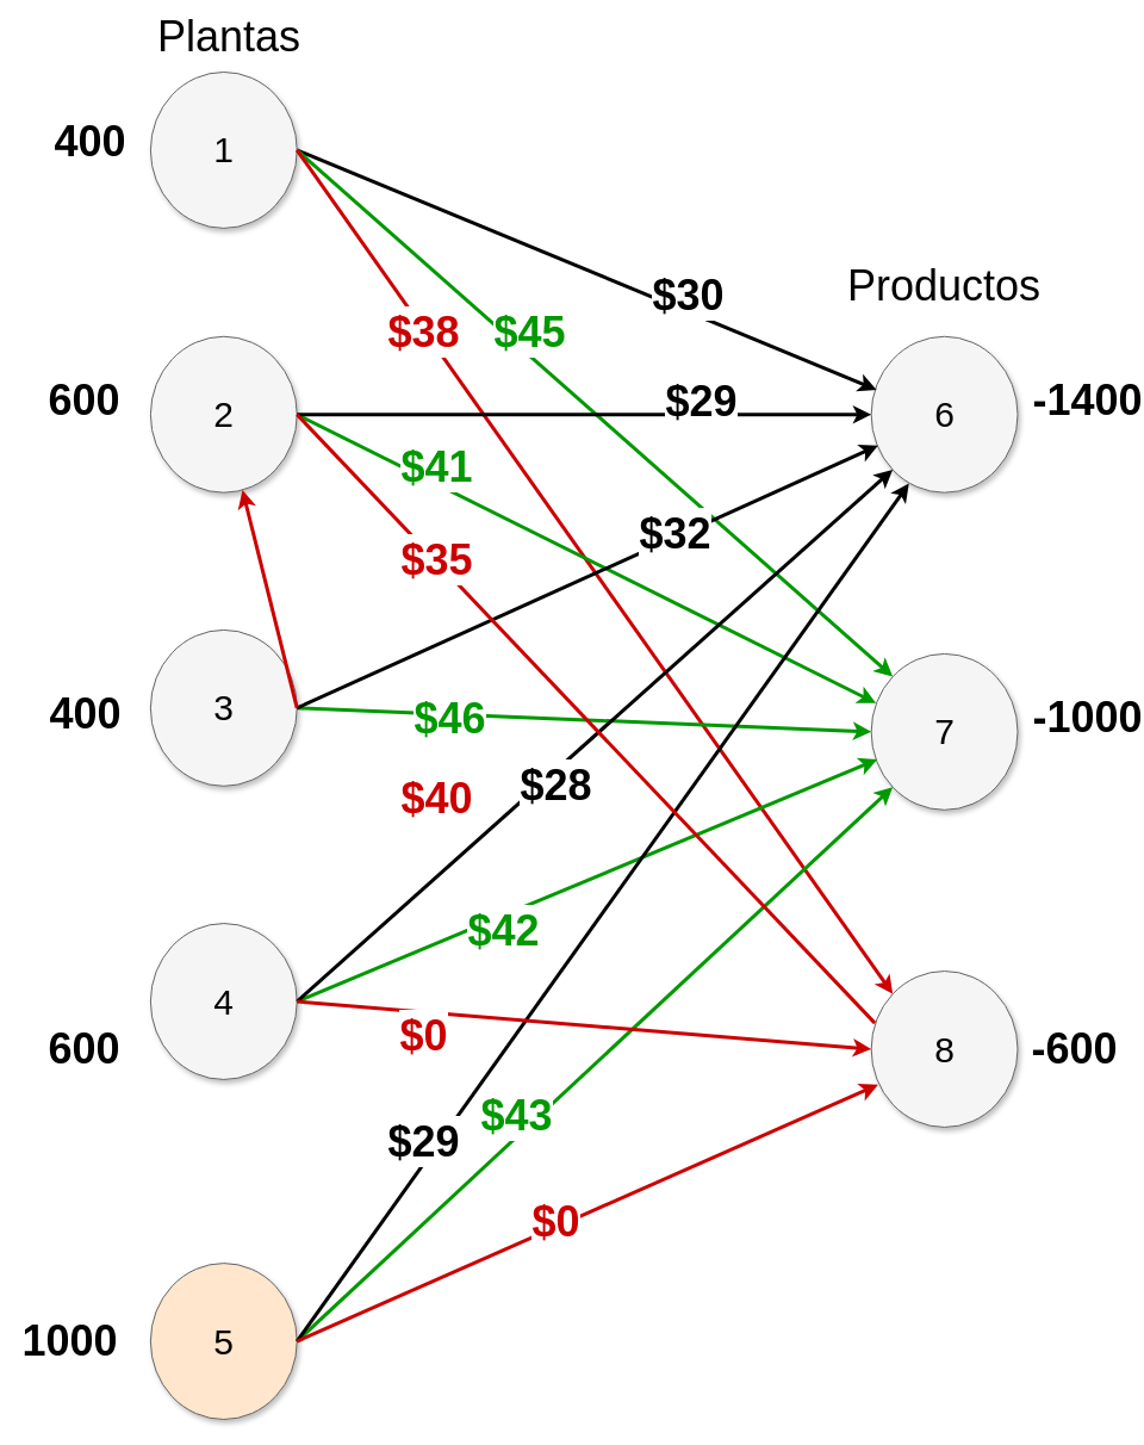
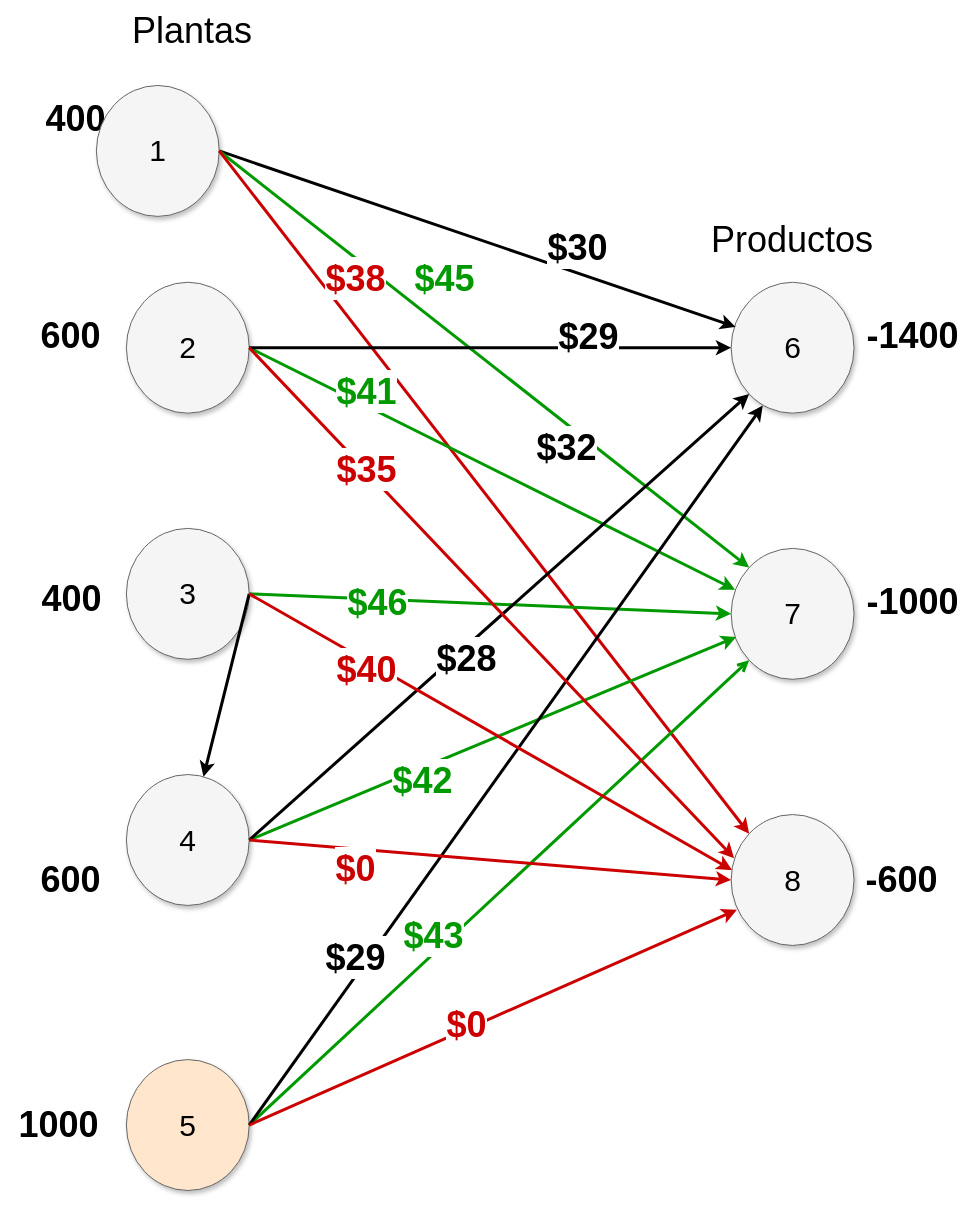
- <mxCell id="11" value="1" style="ellipse;whiteSpace=wrap;html=1;rounded=0;shadow=1;strokeColor=#666666;strokeWidth=1;fontSize=30;align=center;fillColor=#f5f5f5;" parent="2" vertex="1"><mxGeometry x="63.887" width="122.833" height="130.905" as="geometry" /></mxCell>
+ <mxCell id="11" value="1" style="ellipse;whiteSpace=wrap;html=1;rounded=0;shadow=1;strokeColor=#666666;strokeWidth=1;fontSize=30;align=center;fillColor=#f5f5f5;" parent="2" vertex="1"><mxGeometry x="33.887" y="25" width="122.833" height="130.905" as="geometry" /></mxCell>
- <mxCell id="31" value="" style="endArrow=classic;html=1;exitX=1;exitY=0.5;exitDx=0;exitDy=0;strokeColor=#CC0000;strokeWidth=3;" parent="2" source="13" target="12" edge="1"><mxGeometry width="50" height="50" relative="1" as="geometry"><mxPoint x="236.2" y="587.716" as="sourcePoint" /><mxPoint x="721.105" y="1098.132" as="targetPoint" /></mxGeometry></mxCell>
+ <mxCell id="31" value="" style="endArrow=classic;html=1;exitX=1;exitY=0.5;exitDx=0;exitDy=0;entryX=0.007;entryY=0.424;entryDx=0;entryDy=0;strokeColor=#CC0000;strokeWidth=3;entryPerimeter=0;" parent="2" source="13" target="16" edge="1"><mxGeometry width="50" height="50" relative="1" as="geometry"><mxPoint x="236.2" y="587.716" as="sourcePoint" /><mxPoint x="721.105" y="1098.132" as="targetPoint" /></mxGeometry></mxCell>
- <mxCell id="27" value="" style="endArrow=classic;html=1;exitX=1;exitY=0.5;exitDx=0;exitDy=0;entryX=0.046;entryY=0.699;entryDx=0;entryDy=0;strokeWidth=3;entryPerimeter=0;" parent="2" source="13" target="17" edge="1"><mxGeometry width="50" height="50" relative="1" as="geometry"><mxPoint x="186.721" y="532.271" as="sourcePoint" /><mxPoint x="668.677" y="532.271" as="targetPoint" /></mxGeometry></mxCell>
+ <mxCell id="27" value="" style="endArrow=classic;html=1;exitX=1;exitY=0.5;exitDx=0;exitDy=0;strokeWidth=3;" parent="2" source="13" target="18" edge="1"><mxGeometry width="50" height="50" relative="1" as="geometry"><mxPoint x="186.721" y="532.271" as="sourcePoint" /><mxPoint x="668.677" y="532.271" as="targetPoint" /></mxGeometry></mxCell>
- <mxCell id="25" value="" style="endArrow=classic;html=1;exitX=1;exitY=0.5;exitDx=0;exitDy=0;strokeColor=#009900;strokeWidth=3;entryX=0;entryY=1;entryDx=0;entryDy=0;" parent="2" source="14" target="15" edge="1"><mxGeometry width="50" height="50" relative="1" as="geometry"><mxPoint x="214.022" y="1020.191" as="sourcePoint" /><mxPoint x="624.32" y="986.926" as="targetPoint" /></mxGeometry></mxCell>
+ <mxCell id="25" value="" style="endArrow=open;html=1;exitX=1;exitY=0.5;exitDx=0;exitDy=0;strokeColor=#009900;strokeWidth=3;entryX=0;entryY=1;entryDx=0;entryDy=0;" parent="2" source="14" target="15" edge="1"><mxGeometry width="50" height="50" relative="1" as="geometry"><mxPoint x="214.022" y="1020.191" as="sourcePoint" /><mxPoint x="624.32" y="986.926" as="targetPoint" /></mxGeometry></mxCell>
- <mxCell id="30" value="" style="endArrow=none;html=1;exitX=1;exitY=0.5;exitDx=0;exitDy=0;entryX=0.024;entryY=0.333;entryDx=0;entryDy=0;strokeColor=#CC0000;strokeWidth=3;entryPerimeter=0;" parent="2" source="12" target="16" edge="1"><mxGeometry width="50" height="50" relative="1" as="geometry"><mxPoint x="198.497" y="365.934" as="sourcePoint" /><mxPoint x="698.338" y="1073.822" as="targetPoint" /></mxGeometry></mxCell>
+ <mxCell id="30" value="" style="endArrow=classic;html=1;exitX=1;exitY=0.5;exitDx=0;exitDy=0;entryX=0.024;entryY=0.333;entryDx=0;entryDy=0;strokeColor=#CC0000;strokeWidth=3;entryPerimeter=0;" parent="2" source="12" target="16" edge="1"><mxGeometry width="50" height="50" relative="1" as="geometry"><mxPoint x="198.497" y="365.934" as="sourcePoint" /><mxPoint x="698.338" y="1073.822" as="targetPoint" /></mxGeometry></mxCell>
